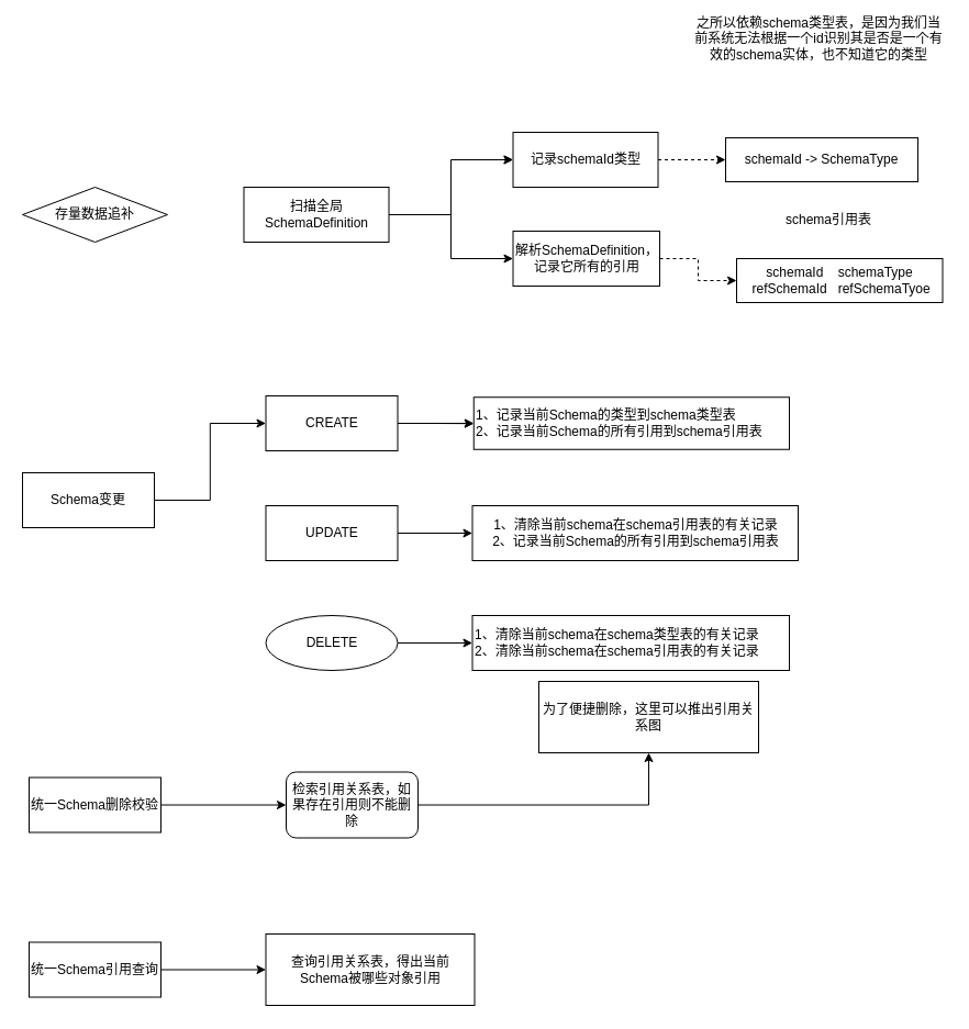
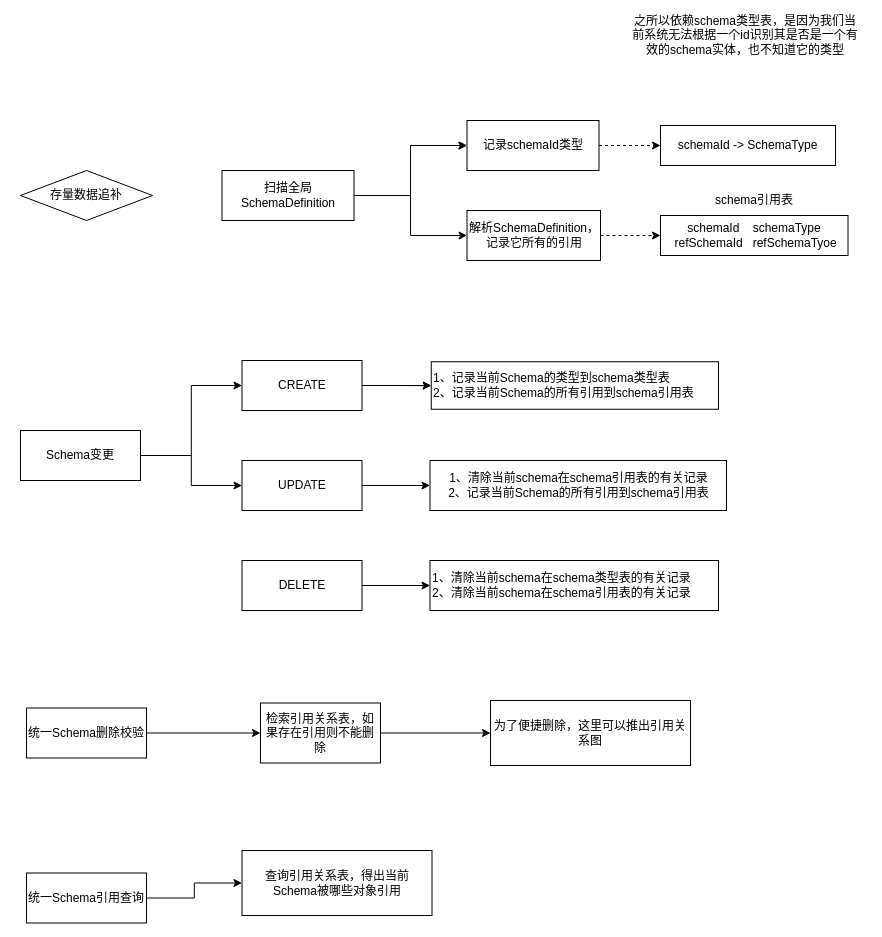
- <mxCell id="12" value="schemaId&amp;nbsp; &amp;nbsp; schemaType&lt;br&gt;&amp;nbsp;refSchemaId&amp;nbsp; &amp;nbsp;refSchemaTyoe" style="rounded=0;whiteSpace=wrap;html=1;" vertex="1" parent="1"><mxGeometry x="670" y="235" width="187.5" height="40" as="geometry" /></mxCell>
+ <mxCell id="12" value="schemaId&amp;nbsp; &amp;nbsp; schemaType&lt;br&gt;&amp;nbsp;refSchemaId&amp;nbsp; &amp;nbsp;refSchemaTyoe" style="rounded=0;whiteSpace=wrap;html=1;" vertex="1" parent="1"><mxGeometry x="660" y="215" width="187.5" height="40" as="geometry" /></mxCell>
+ <mxCell id="15" style="edgeStyle=orthogonalEdgeStyle;rounded=0;orthogonalLoop=1;jettySize=auto;html=1;entryX=0;entryY=0.5;entryDx=0;entryDy=0;" edge="1" parent="1" source="16" target="25"><mxGeometry relative="1" as="geometry" /></mxCell>
- <mxCell id="18" value="DELETE" style="ellipse;whiteSpace=wrap;html=1;" vertex="1" parent="1"><mxGeometry x="241.5" y="560" width="120" height="50" as="geometry" /></mxCell>
+ <mxCell id="18" value="DELETE" style="rounded=0;whiteSpace=wrap;html=1;" vertex="1" parent="1"><mxGeometry x="241.5" y="560" width="120" height="50" as="geometry" /></mxCell>
- <mxCell id="31" value="为了便捷删除，这里可以推出引用关系图" style="rounded=0;whiteSpace=wrap;html=1;" vertex="1" parent="1"><mxGeometry x="490" y="620" width="200" height="65" as="geometry" /></mxCell>
+ <mxCell id="31" value="为了便捷删除，这里可以推出引用关系图" style="rounded=0;whiteSpace=wrap;html=1;" vertex="1" parent="1"><mxGeometry x="490" y="700" width="200" height="65" as="geometry" /></mxCell>
- <mxCell id="30" value="检索引用关系表，如果存在引用则不能删除" style="whiteSpace=wrap;html=1;rounded=1;" vertex="1" parent="1"><mxGeometry x="260" y="702.5" width="120" height="60" as="geometry" /></mxCell>
+ <mxCell id="30" value="检索引用关系表，如果存在引用则不能删除" style="rounded=0;whiteSpace=wrap;html=1;" vertex="1" parent="1"><mxGeometry x="260" y="702.5" width="120" height="60" as="geometry" /></mxCell>
- <mxCell id="33" value="统一Schema引用查询" style="rounded=0;whiteSpace=wrap;html=1;" vertex="1" parent="1"><mxGeometry x="26" y="857.5" width="120" height="50" as="geometry" /></mxCell>
+ <mxCell id="33" value="统一Schema引用查询" style="rounded=0;whiteSpace=wrap;html=1;" vertex="1" parent="1"><mxGeometry x="26" y="872.5" width="120" height="50" as="geometry" /></mxCell>
